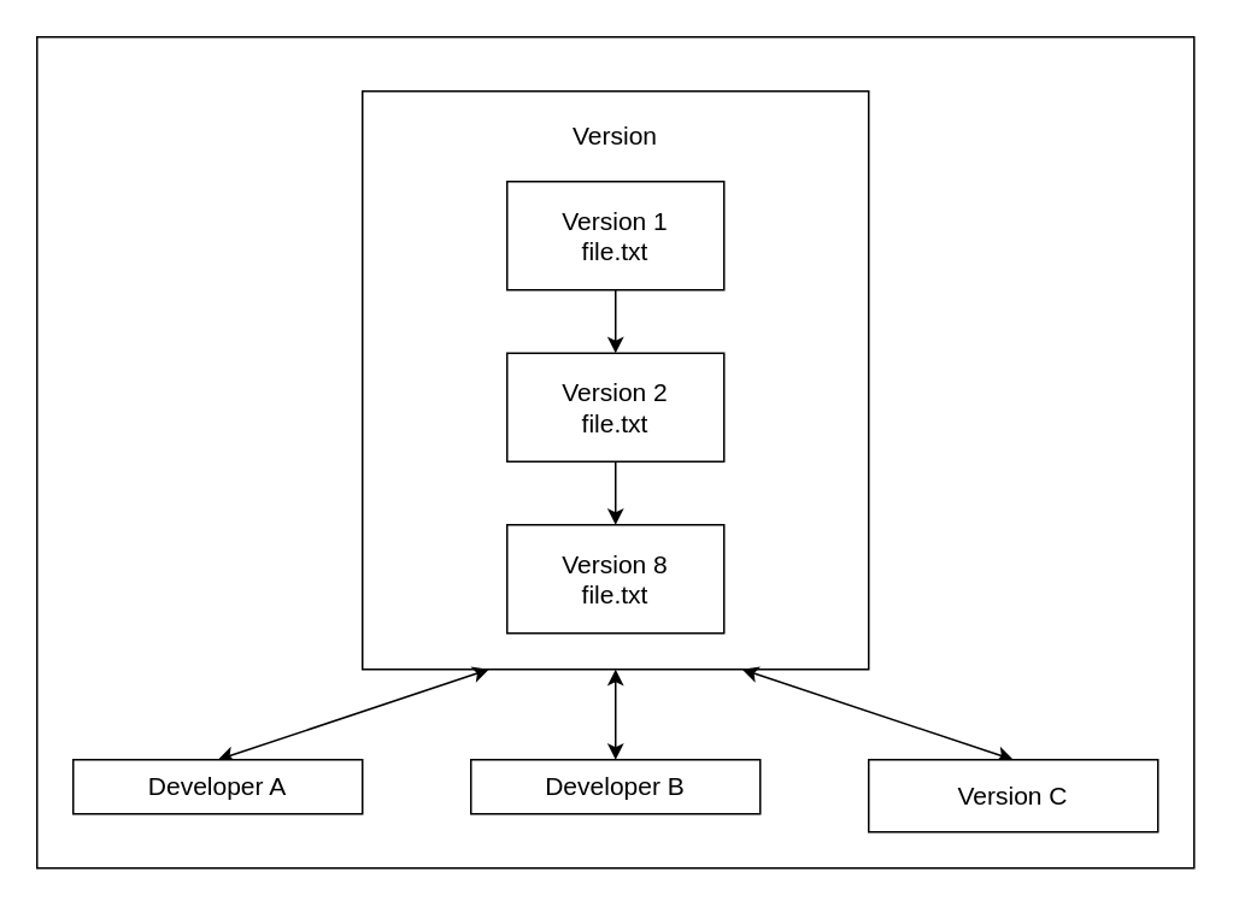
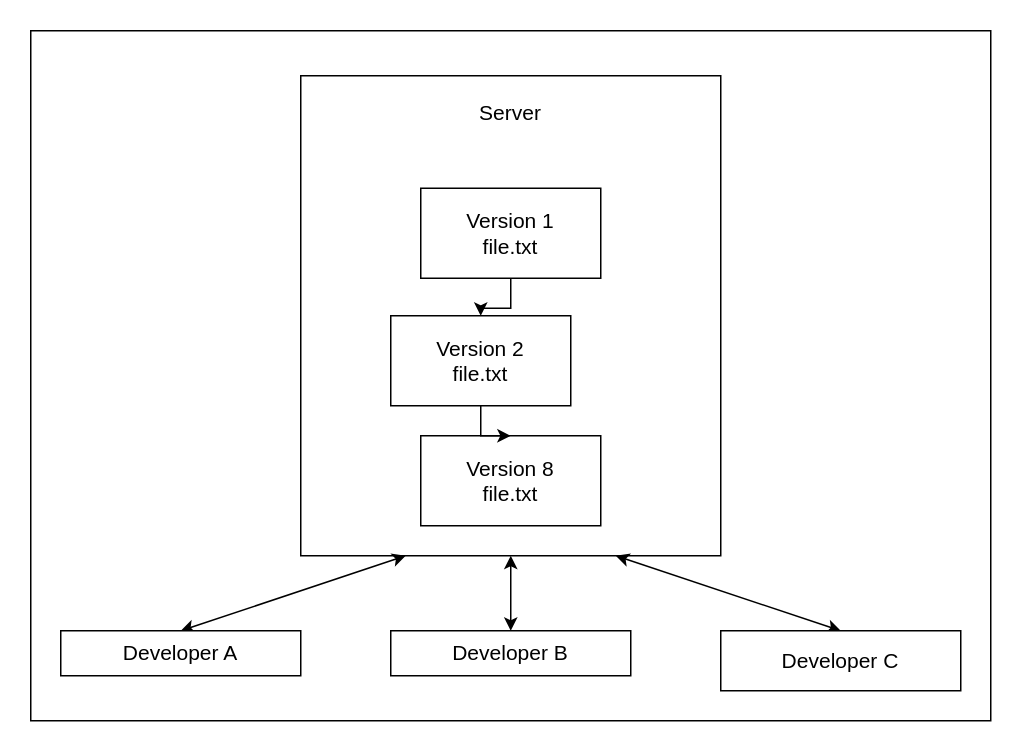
- <mxCell id="4" value="Version" style="rounded=0;whiteSpace=wrap;html=1;strokeColor=none;fontSize=14;" parent="1" vertex="1"><mxGeometry x="260" y="60" width="160" height="30" as="geometry" /></mxCell>
+ <mxCell id="4" value="Server" style="rounded=0;whiteSpace=wrap;html=1;strokeColor=none;fontSize=14;" parent="1" vertex="1"><mxGeometry x="260" y="60" width="160" height="30" as="geometry" /></mxCell>
- <mxCell id="6" value="Version 1&lt;div&gt;file.txt&lt;/div&gt;" style="rounded=0;whiteSpace=wrap;html=1;fontSize=14;" parent="1" vertex="1"><mxGeometry x="280" y="100" width="120" height="60" as="geometry" /></mxCell>
+ <mxCell id="6" value="Version 1&lt;div&gt;file.txt&lt;/div&gt;" style="rounded=0;whiteSpace=wrap;html=1;fontSize=14;" parent="1" vertex="1"><mxGeometry x="280" y="125" width="120" height="60" as="geometry" /></mxCell>
- <mxCell id="9" value="Version 2&lt;div&gt;file.txt&lt;/div&gt;" style="rounded=0;whiteSpace=wrap;html=1;fontSize=14;" parent="1" vertex="1"><mxGeometry x="280" y="195" width="120" height="60" as="geometry" /></mxCell>
+ <mxCell id="9" value="Version 2&lt;div&gt;file.txt&lt;/div&gt;" style="rounded=0;whiteSpace=wrap;html=1;fontSize=14;" parent="1" vertex="1"><mxGeometry x="260" y="210" width="120" height="60" as="geometry" /></mxCell>
- <mxCell id="15" value="Version C" style="rounded=0;whiteSpace=wrap;html=1;fontSize=14;" parent="1" vertex="1"><mxGeometry x="480" width="160" height="40" as="geometry" y="420" /></mxCell>
+ <mxCell id="15" value="Developer C" style="rounded=0;whiteSpace=wrap;html=1;fontSize=14;" parent="1" vertex="1"><mxGeometry x="480" width="160" height="40" as="geometry" y="420" /></mxCell>
